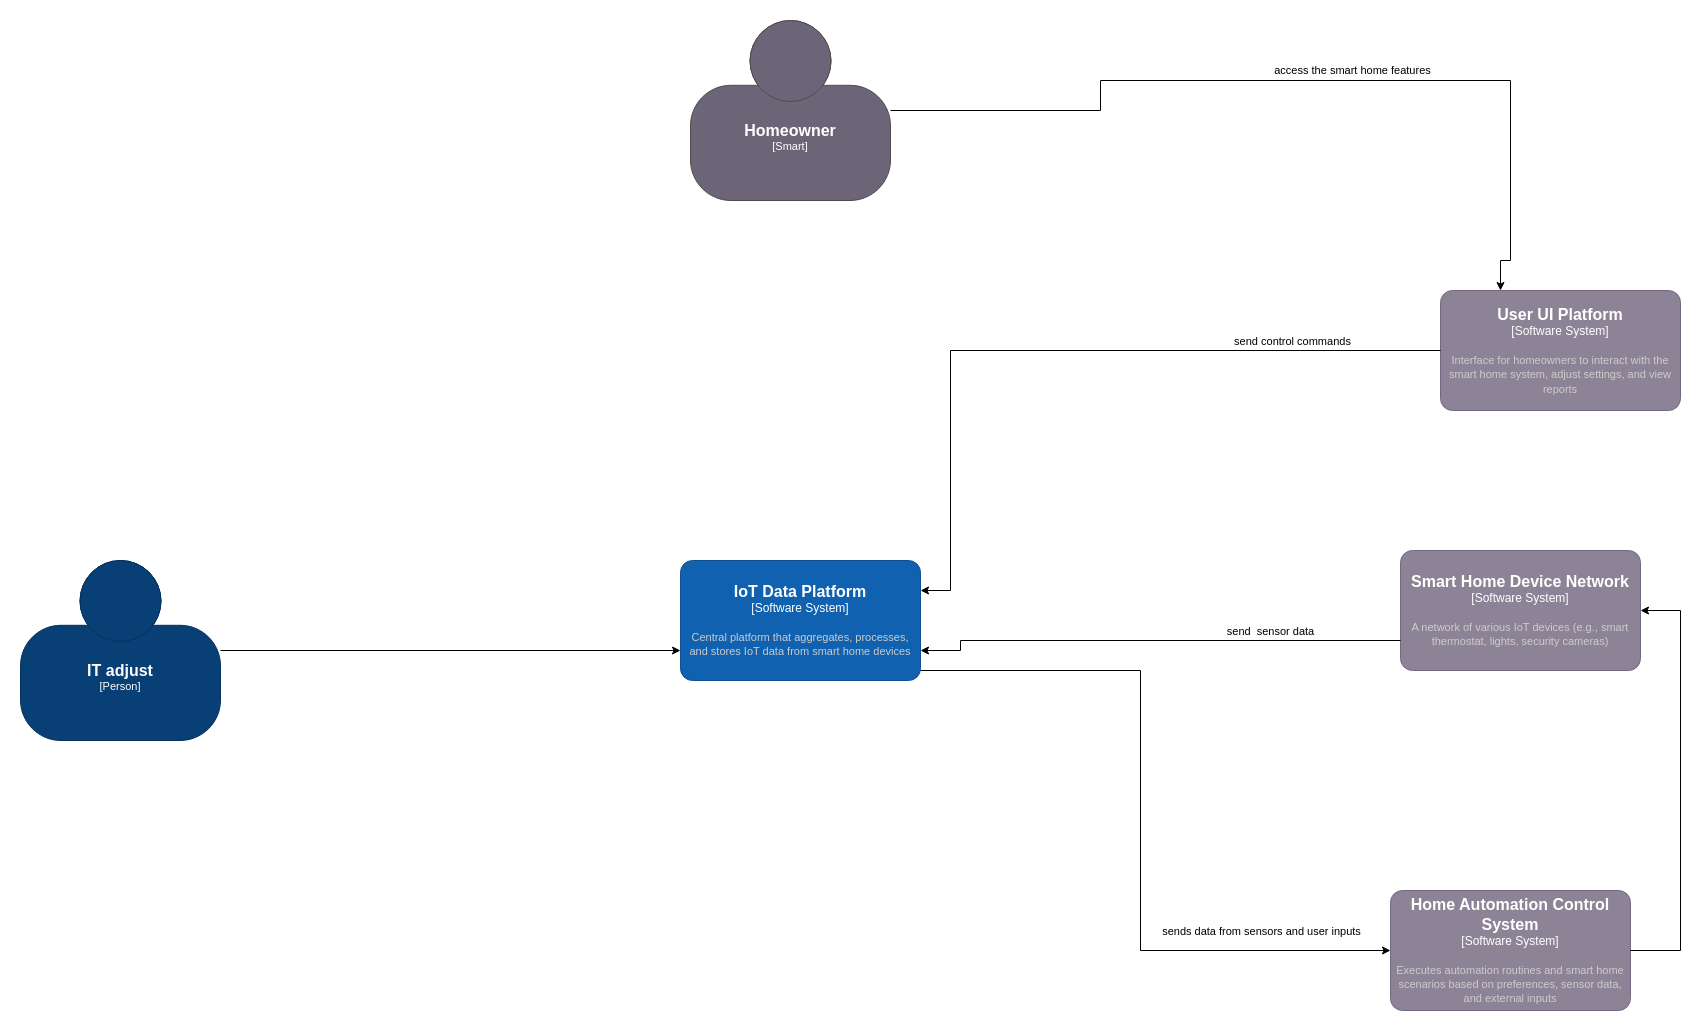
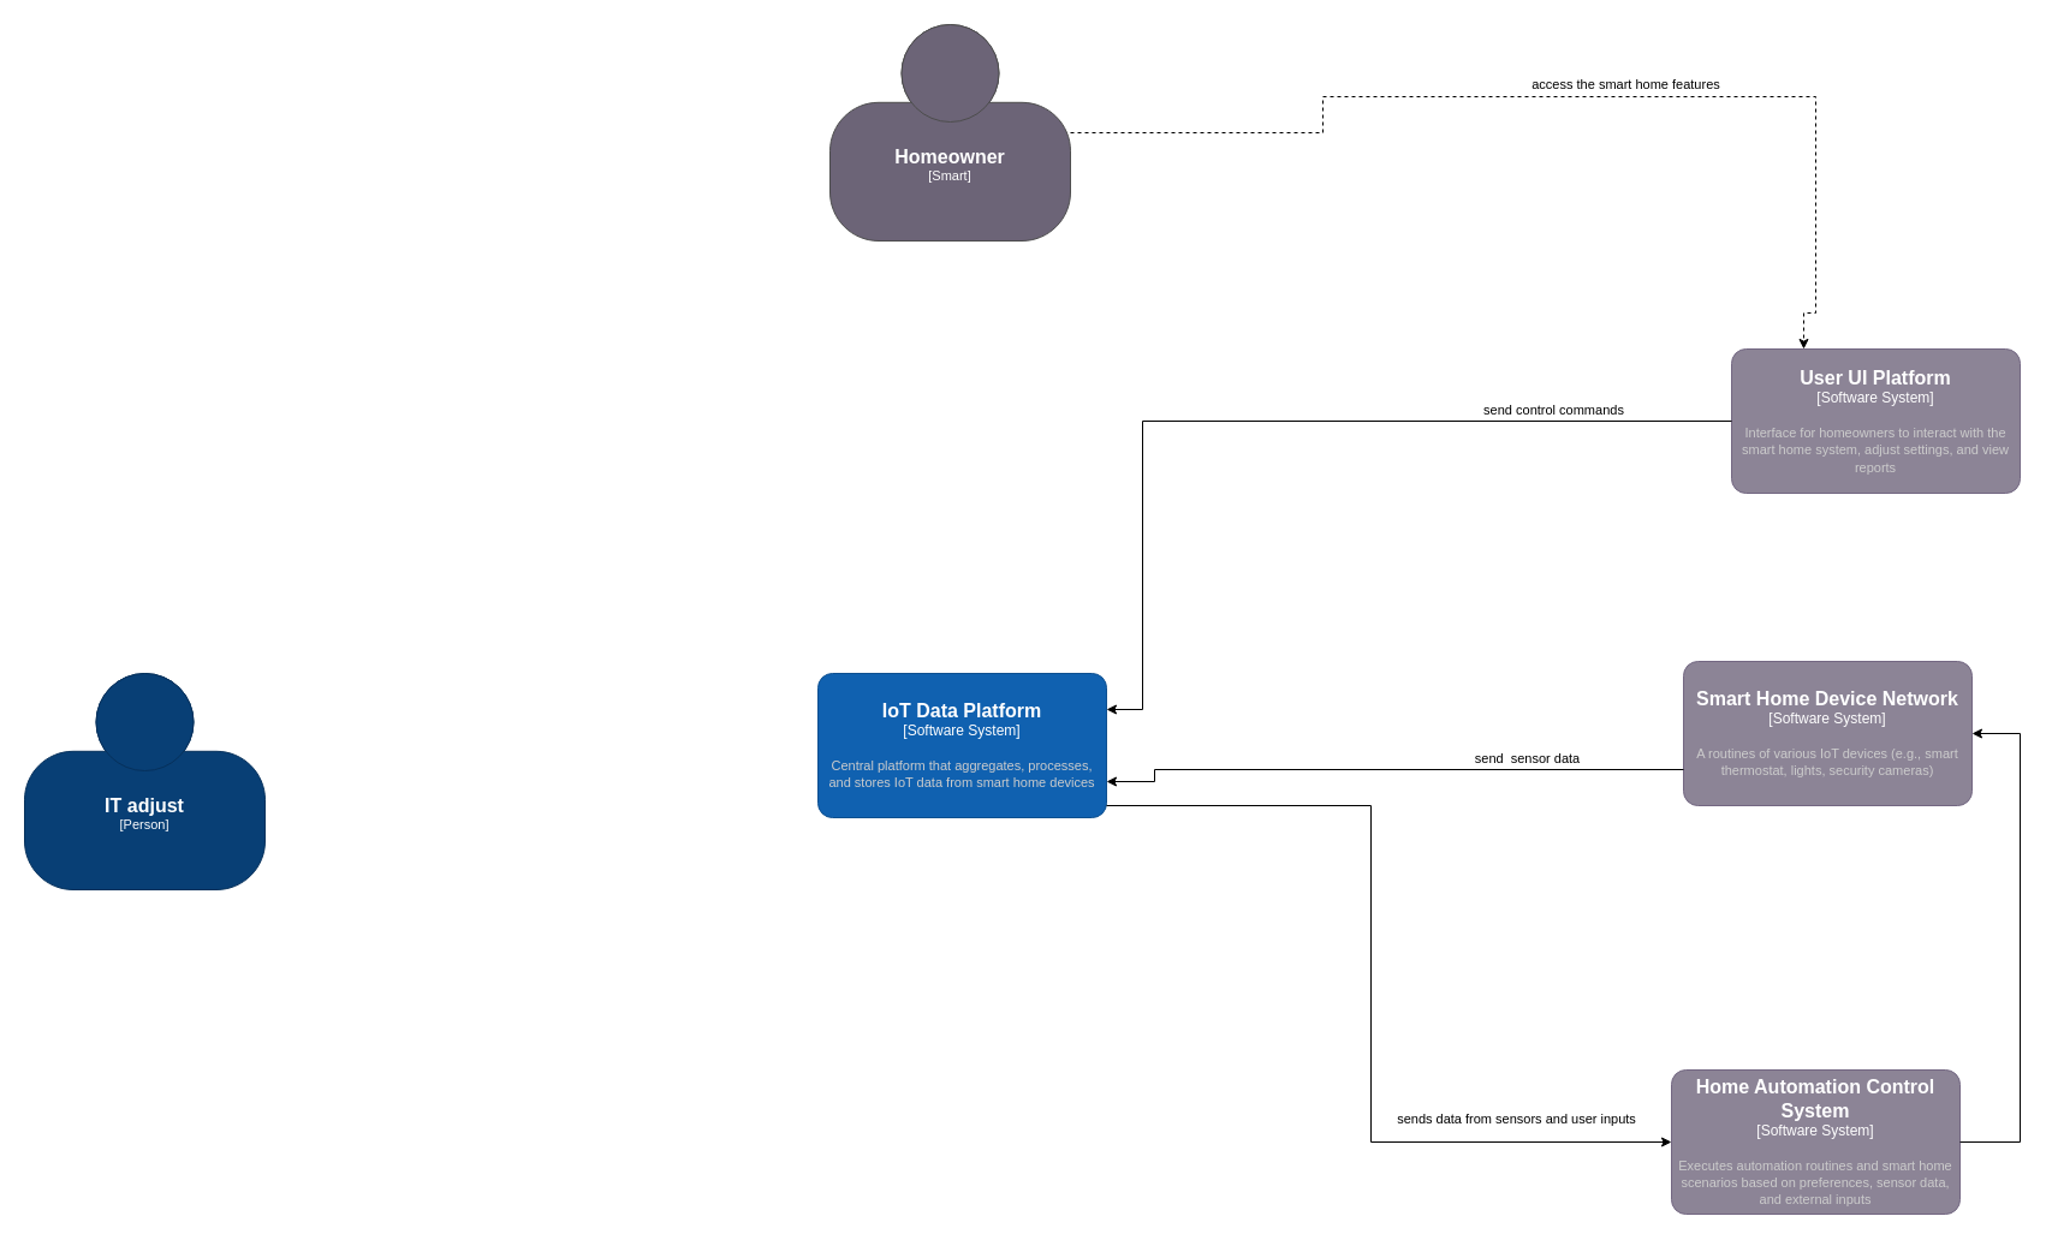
- <mxCell id="12" value="access the smart home features" style="edgeStyle=orthogonalEdgeStyle;rounded=0;orthogonalLoop=1;jettySize=auto;html=1;entryX=0.25;entryY=0;entryDx=0;entryDy=0;entryPerimeter=0;" parent="1" source="7" target="5" edge="1"><mxGeometry x="0.132" y="10" relative="1" as="geometry"><Array as="points"><mxPoint x="1100" y="110" /><mxPoint x="1100" y="80" /><mxPoint x="1510" y="80" /><mxPoint x="1510" y="260" /><mxPoint x="1500" y="260" /></Array><mxPoint as="offset" /></mxGeometry></mxCell>
+ <mxCell id="12" value="access the smart home features" style="edgeStyle=orthogonalEdgeStyle;rounded=0;orthogonalLoop=1;jettySize=auto;html=1;entryX=0.25;entryY=0;entryDx=0;entryDy=0;entryPerimeter=0;dashed=1;" parent="1" source="7" target="5" edge="1"><mxGeometry x="0.132" y="10" relative="1" as="geometry"><Array as="points"><mxPoint x="1100" y="110" /><mxPoint x="1100" y="80" /><mxPoint x="1510" y="80" /><mxPoint x="1510" y="260" /><mxPoint x="1500" y="260" /></Array><mxPoint as="offset" /></mxGeometry></mxCell>
- <mxCell id="4" value="&lt;font style=&quot;font-size: 16px&quot;&gt;&lt;b&gt;Smart Home Device Network&lt;/b&gt;&lt;/font&gt;&lt;div&gt;[Software System]&lt;/div&gt;&lt;br&gt;&lt;div&gt;&lt;font style=&quot;font-size: 11px&quot;&gt;&lt;font color=&quot;#cccccc&quot;&gt;A network of various IoT devices (e.g., smart thermostat, lights, security cameras)&lt;/font&gt;&lt;/div&gt;" style="rounded=1;whiteSpace=wrap;html=1;labelBackgroundColor=none;fillColor=#8C8496;fontColor=#ffffff;align=center;arcSize=10;strokeColor=#736782;metaEdit=1;resizable=0;points=[[0.25,0,0],[0.5,0,0],[0.75,0,0],[1,0.25,0],[1,0.5,0],[1,0.75,0],[0.75,1,0],[0.5,1,0],[0.25,1,0],[0,0.75,0],[0,0.5,0],[0,0.25,0]];" parent="1" vertex="1"><mxGeometry x="1400" y="550" width="240" height="120" as="geometry" /></mxCell>
+ <mxCell id="4" value="&lt;font style=&quot;font-size: 16px&quot;&gt;&lt;b&gt;Smart Home Device Network&lt;/b&gt;&lt;/font&gt;&lt;div&gt;[Software System]&lt;/div&gt;&lt;br&gt;&lt;div&gt;&lt;font style=&quot;font-size: 11px&quot;&gt;&lt;font color=&quot;#cccccc&quot;&gt;A routines of various IoT devices (e.g., smart thermostat, lights, security cameras)&lt;/font&gt;&lt;/div&gt;" style="rounded=1;whiteSpace=wrap;html=1;labelBackgroundColor=none;fillColor=#8C8496;fontColor=#ffffff;align=center;arcSize=10;strokeColor=#736782;metaEdit=1;resizable=0;points=[[0.25,0,0],[0.5,0,0],[0.75,0,0],[1,0.25,0],[1,0.5,0],[1,0.75,0],[0.75,1,0],[0.5,1,0],[0.25,1,0],[0,0.75,0],[0,0.5,0],[0,0.25,0]];" parent="1" vertex="1"><mxGeometry x="1400" y="550" width="240" height="120" as="geometry" /></mxCell>
- <mxCell id="6" style="edgeStyle=orthogonalEdgeStyle;rounded=0;orthogonalLoop=1;jettySize=auto;html=1;entryX=0;entryY=0.75;entryDx=0;entryDy=0;entryPerimeter=0;" parent="1" source="2" target="3" edge="1"><mxGeometry relative="1" as="geometry" /></mxCell>
